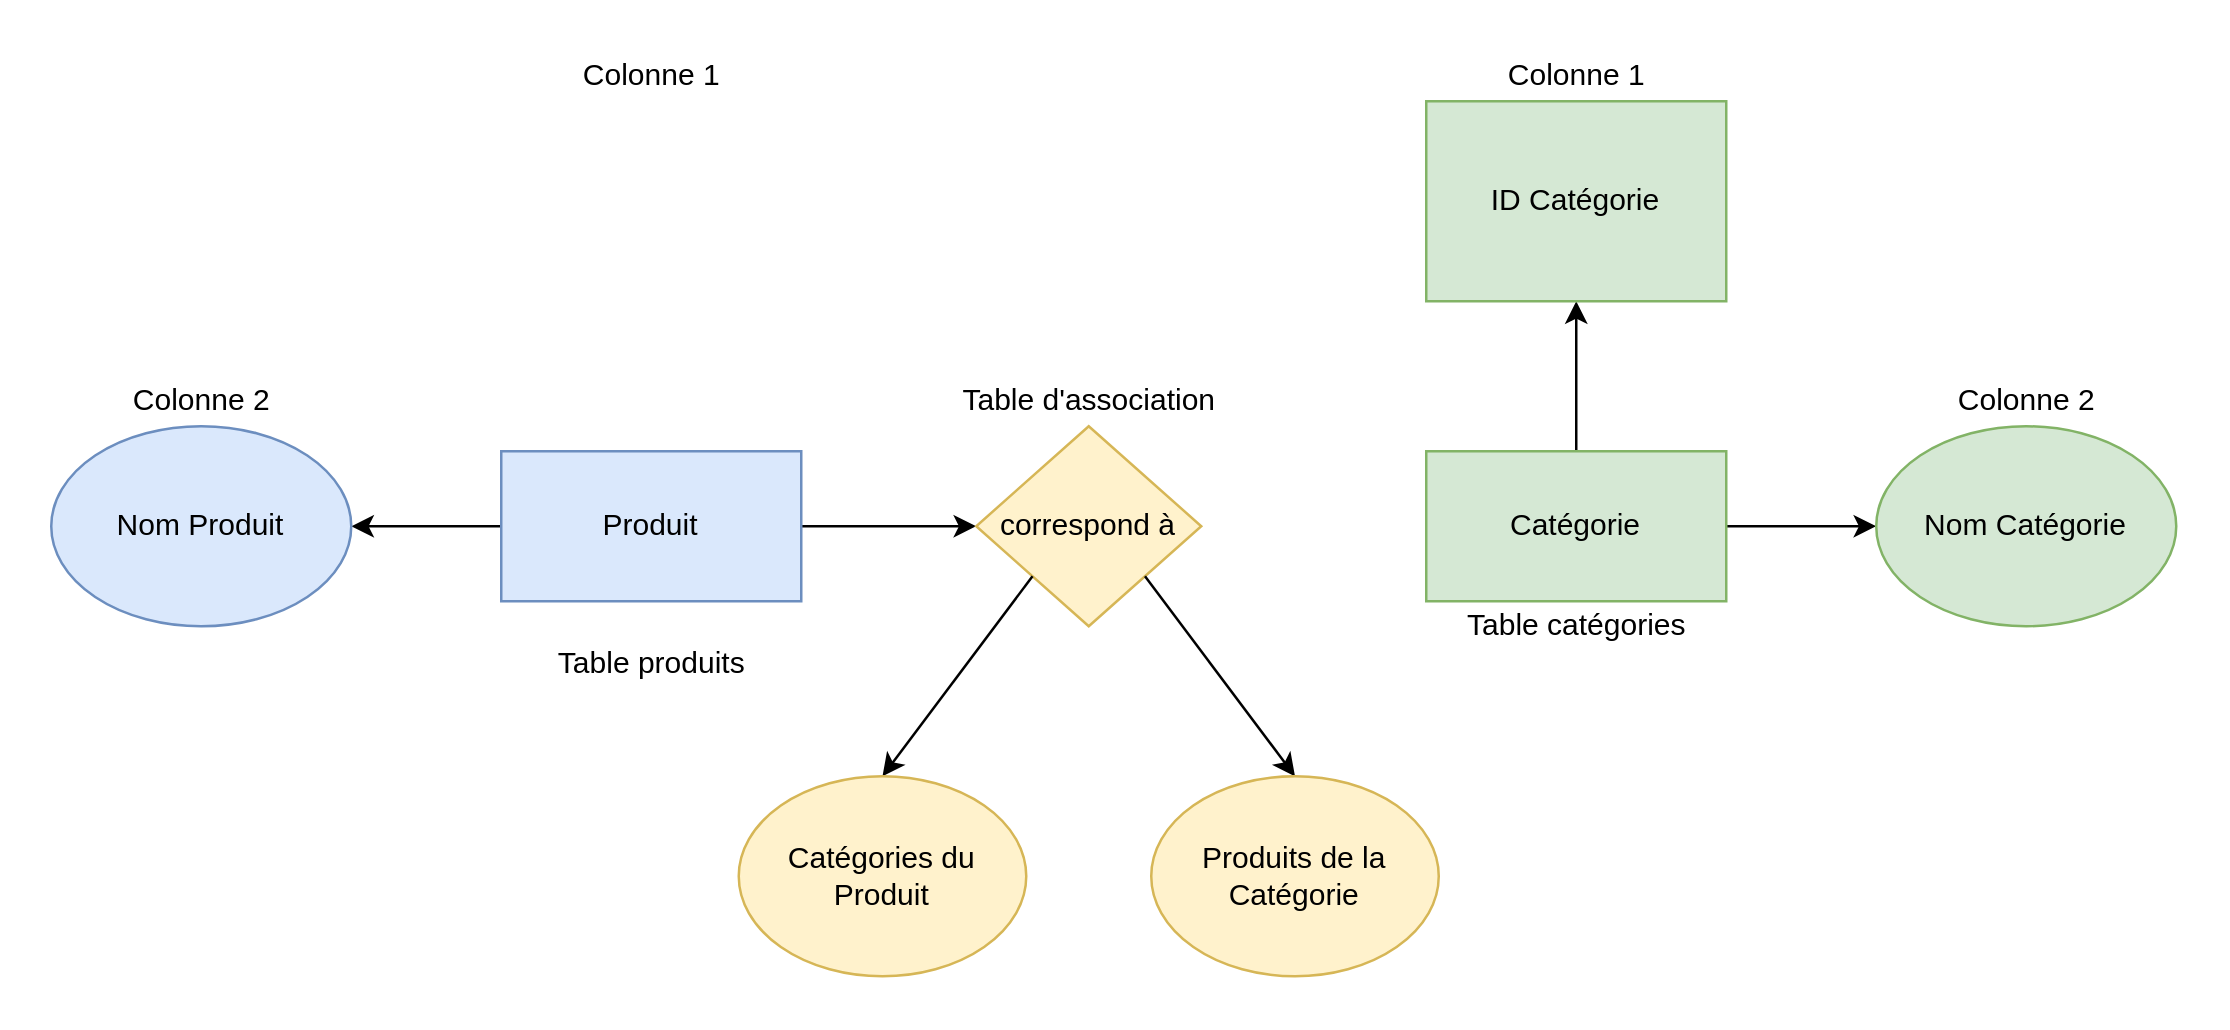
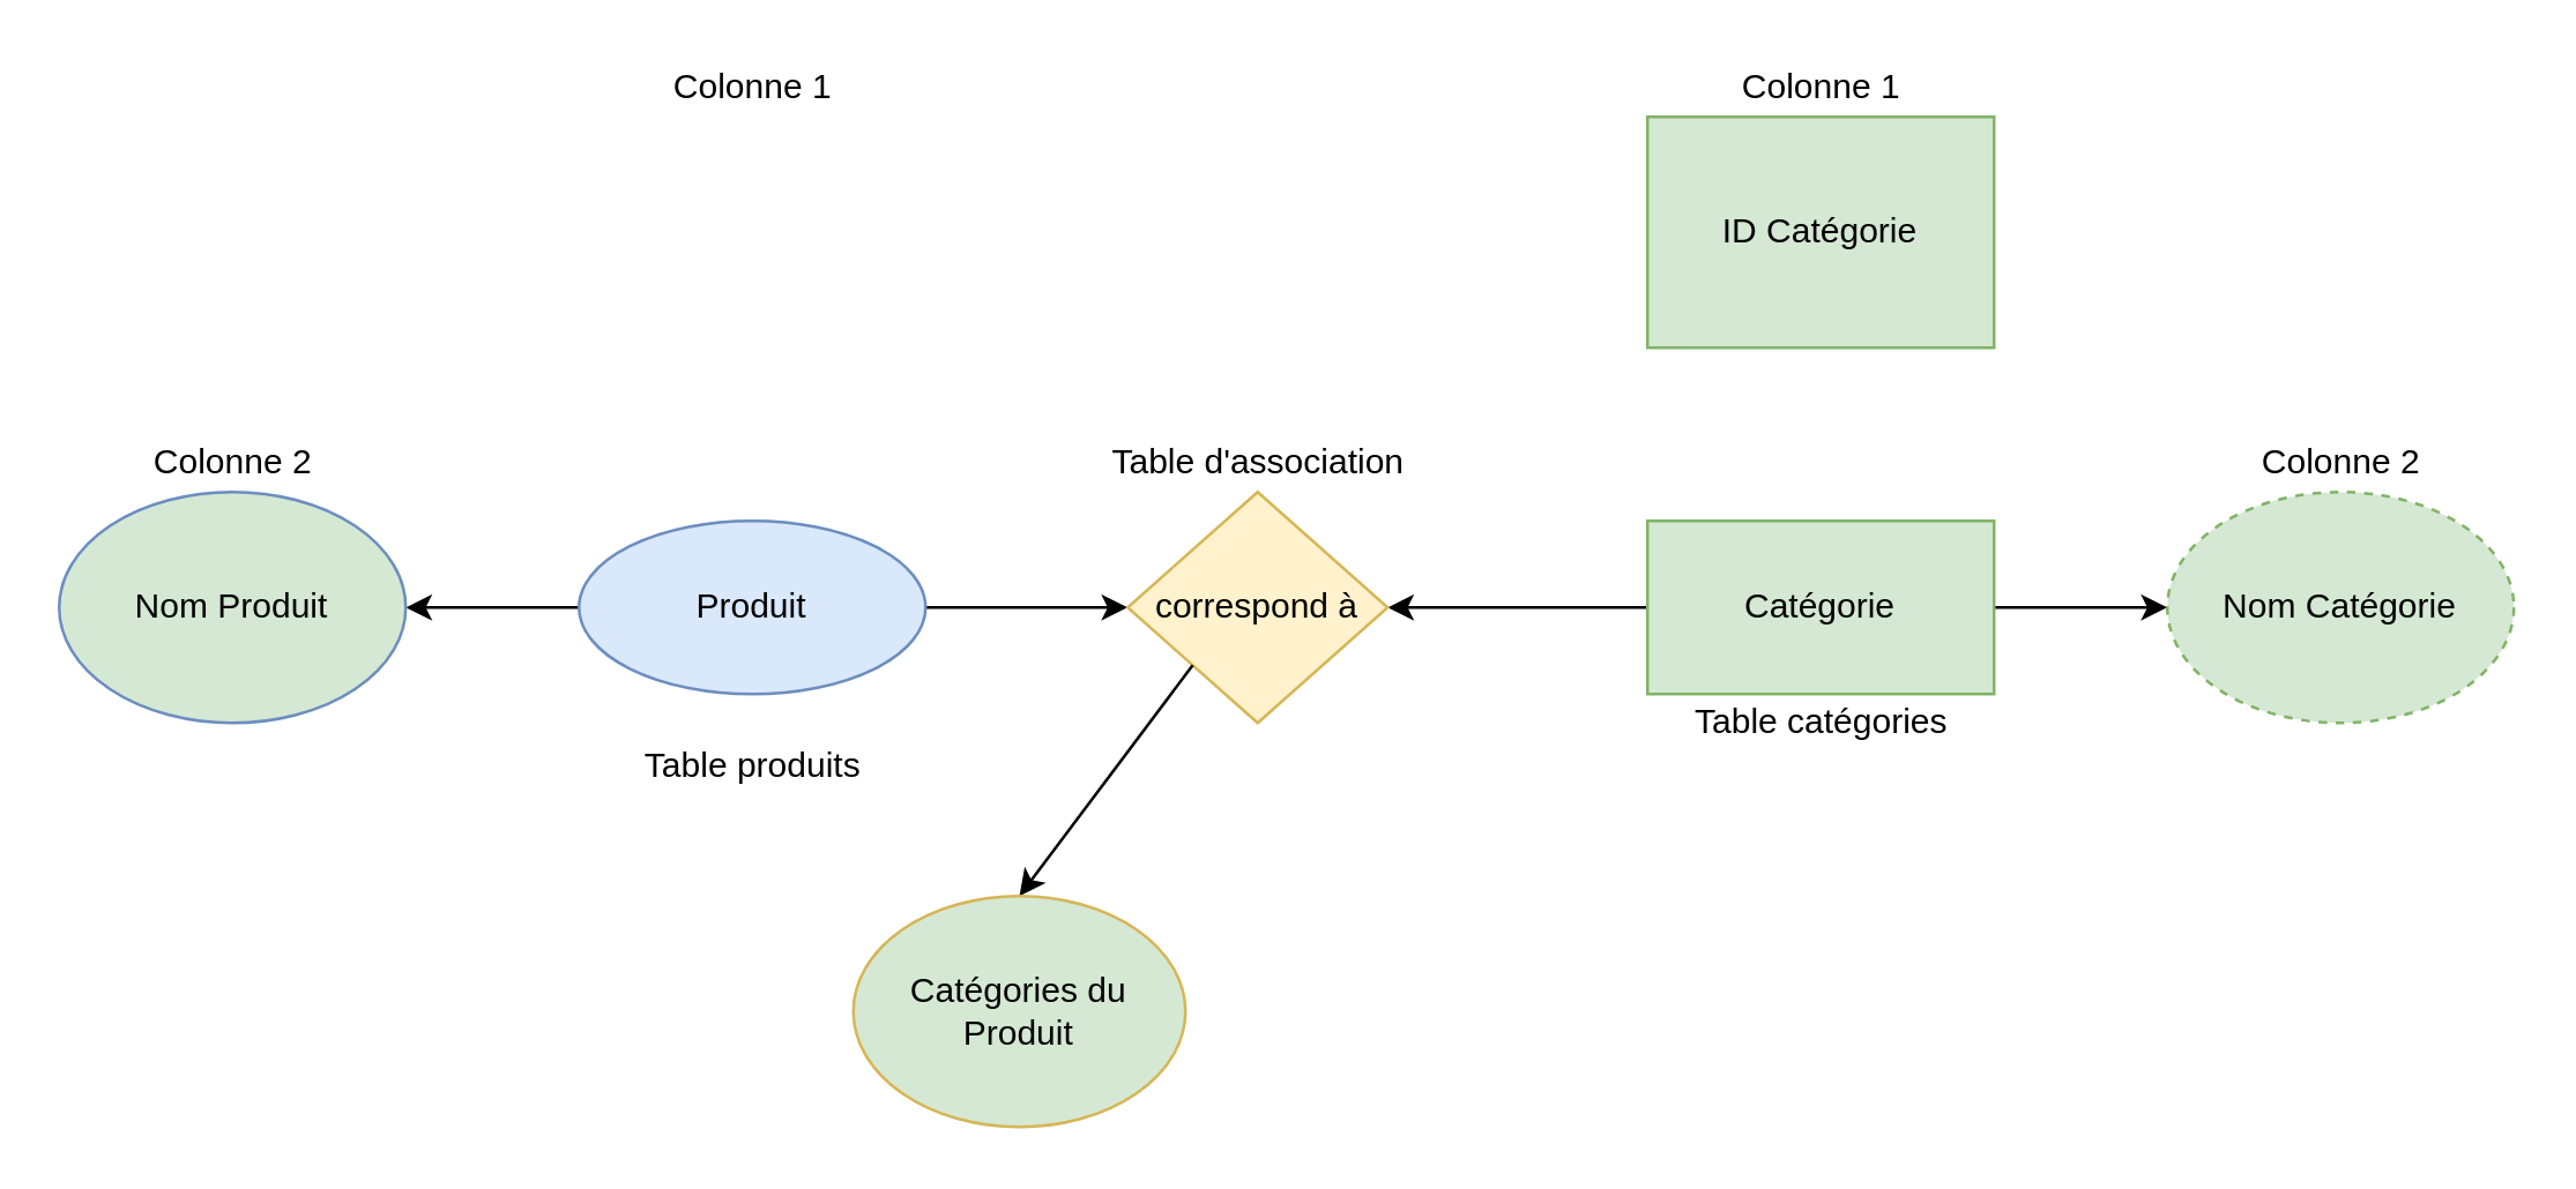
- <mxCell id="6" style="edgeStyle=orthogonalEdgeStyle;rounded=0;orthogonalLoop=1;jettySize=auto;html=1;" parent="1" source="7" target="9" edge="1"><mxGeometry relative="1" as="geometry"><mxPoint x="470" y="210" as="targetPoint" /></mxGeometry></mxCell>
+ <mxCell id="6" style="edgeStyle=orthogonalEdgeStyle;rounded=0;orthogonalLoop=1;jettySize=auto;html=1;" parent="1" source="7" target="11" edge="1"><mxGeometry relative="1" as="geometry"><mxPoint x="470" y="210" as="targetPoint" /></mxGeometry></mxCell>
- <mxCell id="8" value="Nom Produit" style="ellipse;whiteSpace=wrap;html=1;fillColor=#dae8fc;strokeColor=#6c8ebf;" parent="1" vertex="1"><mxGeometry x="20" y="170" width="120" height="80" as="geometry" /></mxCell>
+ <mxCell id="8" value="Nom Produit" style="ellipse;whiteSpace=wrap;html=1;fillColor=#d5e8d4;strokeColor=#6c8ebf;" parent="1" vertex="1"><mxGeometry x="20" y="170" width="120" height="80" as="geometry" /></mxCell>
- <mxCell id="4" value="Produit" style="rounded=0;whiteSpace=wrap;html=1;fillColor=#dae8fc;strokeColor=#6c8ebf;" parent="1" vertex="1"><mxGeometry x="200" y="180" width="120" height="60" as="geometry" /></mxCell>
+ <mxCell id="4" value="Produit" style="ellipse;whiteSpace=wrap;html=1;fillColor=#dae8fc;strokeColor=#6c8ebf;" parent="1" vertex="1"><mxGeometry x="200" y="180" width="120" height="60" as="geometry" /></mxCell>
- <mxCell id="10" value="Nom Catégorie" style="ellipse;whiteSpace=wrap;html=1;fillColor=#d5e8d4;strokeColor=#82b366;" parent="1" vertex="1"><mxGeometry x="750" y="170" width="120" height="80" as="geometry" /></mxCell>
+ <mxCell id="10" value="Nom Catégorie" style="ellipse;whiteSpace=wrap;html=1;fillColor=#d5e8d4;strokeColor=#82b366;dashed=1;" parent="1" vertex="1"><mxGeometry x="750" y="170" width="120" height="80" as="geometry" /></mxCell>
- <mxCell id="20" value="" style="endArrow=classic;html=1;exitX=1;exitY=1;exitDx=0;exitDy=0;entryX=0.5;entryY=0;entryDx=0;entryDy=0;" parent="1" source="11" target="22" edge="1"><mxGeometry width="50" height="50" relative="1" as="geometry"><mxPoint x="422.5" y="240" as="sourcePoint" /><mxPoint x="515" y="320" as="targetPoint" /></mxGeometry></mxCell>
- <mxCell id="21" value="Catégories du &lt;br&gt;Produit" style="ellipse;whiteSpace=wrap;html=1;fillColor=#fff2cc;strokeColor=#d6b656;" parent="1" vertex="1"><mxGeometry x="295" y="310" width="115" height="80" as="geometry" /></mxCell>
+ <mxCell id="21" value="Catégories du &lt;br&gt;Produit" style="ellipse;whiteSpace=wrap;html=1;fillColor=#d5e8d4;strokeColor=#d6b656;" parent="1" vertex="1"><mxGeometry x="295" y="310" width="115" height="80" as="geometry" /></mxCell>
- <mxCell id="22" value="Produits de la&lt;br&gt;Catégorie" style="ellipse;whiteSpace=wrap;html=1;fillColor=#fff2cc;strokeColor=#d6b656;" parent="1" vertex="1"><mxGeometry x="460" y="310" width="115" height="80" as="geometry" /></mxCell>
